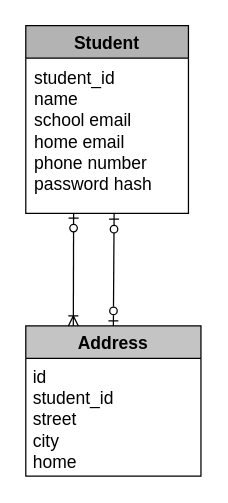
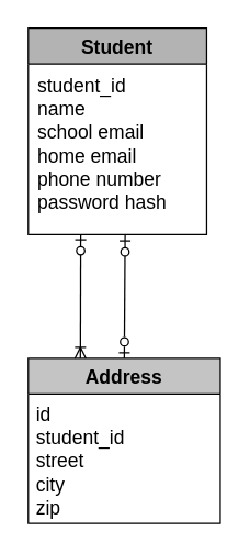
- <mxCell id="5" value="id&#10;student_id&#10;street&#10;city&#10;home" style="text;strokeColor=none;fillColor=none;align=left;verticalAlign=top;spacingLeft=4;spacingRight=4;overflow=hidden;rotatable=0;points=[[0,0.5],[1,0.5]];portConstraint=eastwest;labelBackgroundColor=none;fontSize=14;fontColor=default;" vertex="1" parent="4"><mxGeometry y="26" width="140" height="94" as="geometry" /></mxCell>
+ <mxCell id="5" value="id&#10;student_id&#10;street&#10;city&#10;zip" style="text;strokeColor=none;fillColor=none;align=left;verticalAlign=top;spacingLeft=4;spacingRight=4;overflow=hidden;rotatable=0;points=[[0,0.5],[1,0.5]];portConstraint=eastwest;labelBackgroundColor=none;fontSize=14;fontColor=default;" vertex="1" parent="4"><mxGeometry y="26" width="140" height="94" as="geometry" /></mxCell>
